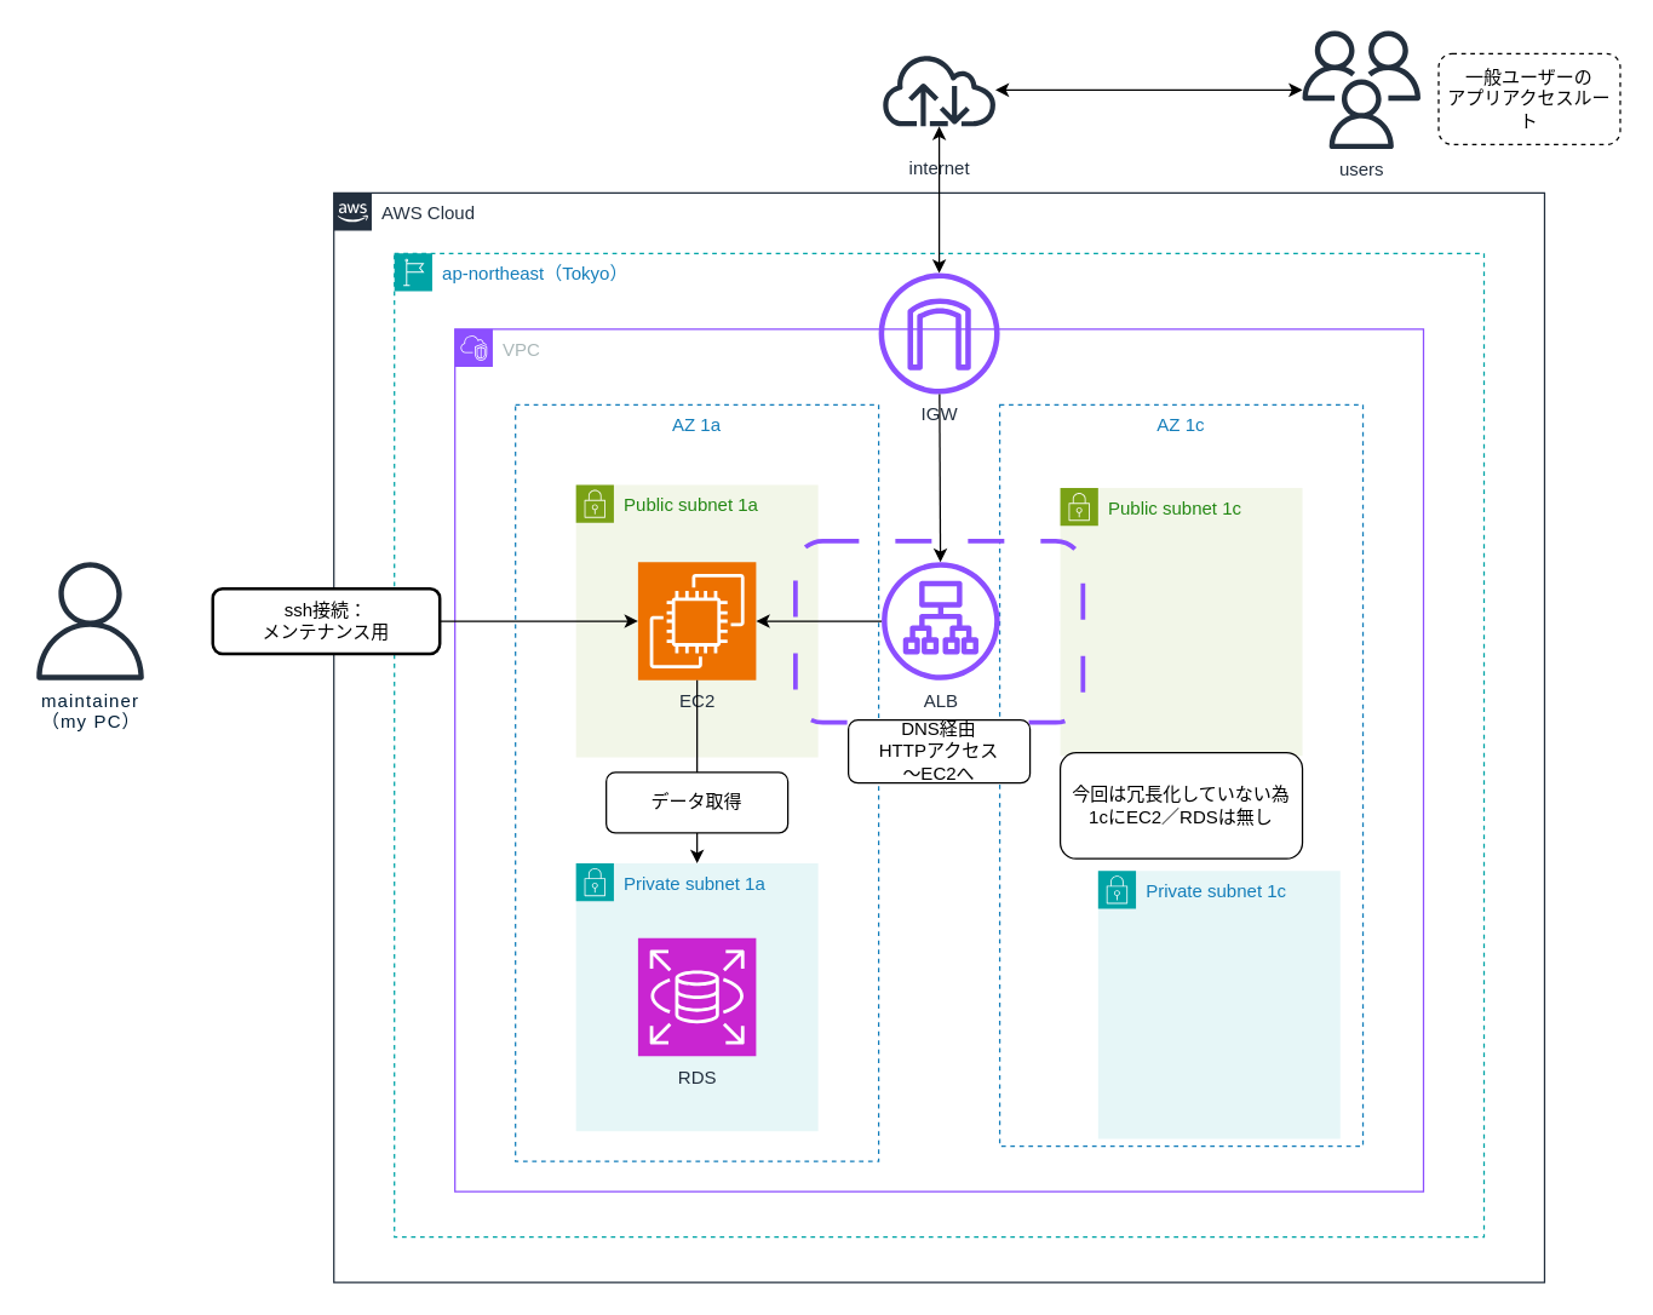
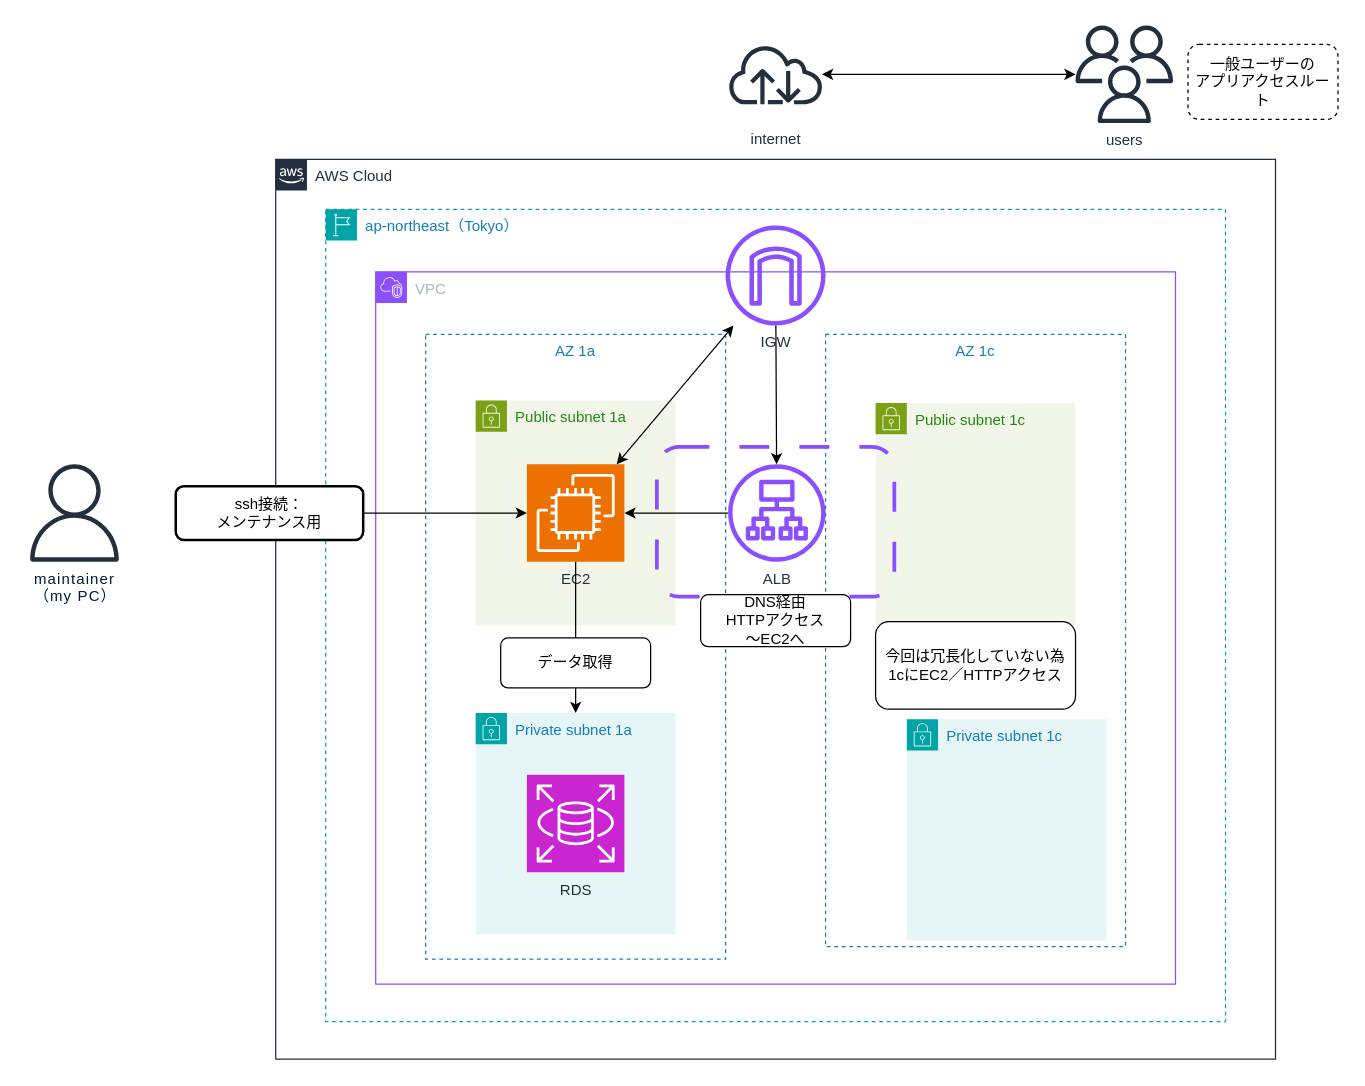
- <mxCell id="29" style="edgeStyle=none;html=1;startArrow=classic;startFill=1;" parent="1" source="8" target="26" edge="1"><mxGeometry relative="1" as="geometry" /></mxCell>
+ <mxCell id="29" style="edgeStyle=none;html=1;startArrow=classic;startFill=1;" parent="1" source="8" target="16" edge="1"><mxGeometry relative="1" as="geometry" /></mxCell>
- <mxCell id="22" value="今回は冗長化していない為&lt;font color=&quot;#000000&quot;&gt;&lt;br&gt;&lt;/font&gt;&lt;span style=&quot;background-color: transparent;&quot;&gt;1cにEC2／RDSは無し&lt;/span&gt;" style="rounded=1;whiteSpace=wrap;html=1;" parent="2" vertex="1"><mxGeometry x="480" y="370" width="160" height="70" as="geometry" /></mxCell>
+ <mxCell id="22" value="今回は冗長化していない為&lt;font color=&quot;#000000&quot;&gt;&lt;br&gt;&lt;/font&gt;&lt;span style=&quot;background-color: transparent;&quot;&gt;1cにEC2／HTTPアクセス&lt;/span&gt;" style="rounded=1;whiteSpace=wrap;html=1;" parent="2" vertex="1"><mxGeometry x="480" y="370" width="160" height="70" as="geometry" /></mxCell>
